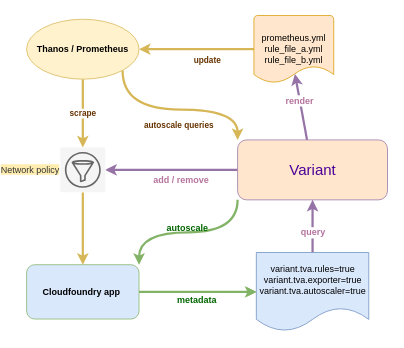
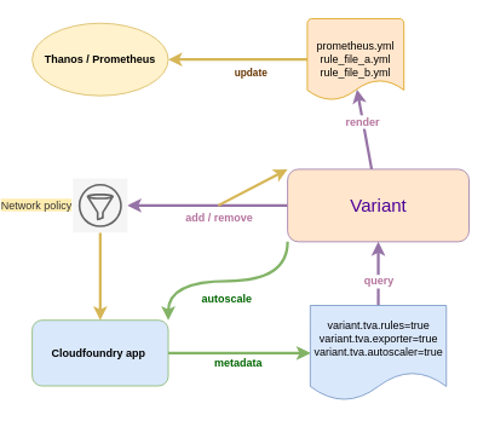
- <mxCell id="8" style="edgeStyle=orthogonalEdgeStyle;curved=1;orthogonalLoop=1;jettySize=auto;html=1;exitX=0;exitY=0;exitDx=0;exitDy=0;entryX=1;entryY=1;entryDx=0;entryDy=0;fontSize=20;fontColor=#4C0099;strokeWidth=3;fillColor=#fff2cc;strokeColor=#d6b656;endArrow=none;endFill=0;startArrow=classic;startFill=1;" edge="1" parent="1" source="9" target="3"><mxGeometry relative="1" as="geometry" /></mxCell>
+ <mxCell id="8" style="edgeStyle=orthogonalEdgeStyle;curved=1;orthogonalLoop=1;jettySize=auto;html=1;exitX=0;exitY=0;exitDx=0;exitDy=0;fontSize=20;fontColor=#4C0099;strokeWidth=3;fillColor=#fff2cc;strokeColor=#d6b656;endArrow=none;endFill=0;startArrow=classic;startFill=1;" edge="1" parent="1" source="9" target="22"><mxGeometry relative="1" as="geometry" /></mxCell>
- <mxCell id="2" value="&lt;b&gt;&lt;font color=&quot;#663300&quot;&gt;scrape&lt;/font&gt;&lt;/b&gt;" style="edgeStyle=orthogonalEdgeStyle;curved=1;orthogonalLoop=1;jettySize=auto;html=1;strokeWidth=3;fillColor=#fff2cc;strokeColor=#d6b656;noEdgeStyle=1;" parent="1" source="3" target="21" edge="1"><mxGeometry relative="1" as="geometry" /></mxCell>
- <mxCell id="24" value="&lt;div style=&quot;text-align: center&quot;&gt;&lt;span style=&quot;font-size: 11px ; background-color: rgb(255 , 255 , 255)&quot;&gt;&lt;font face=&quot;helvetica&quot;&gt;&lt;b&gt;autoscale queries&lt;/b&gt;&lt;/font&gt;&lt;/span&gt;&lt;/div&gt;" style="text;whiteSpace=wrap;html=1;fontSize=20;fontColor=#663300;" vertex="1" parent="1"><mxGeometry x="175" y="145" width="100" height="19" as="geometry" /></mxCell>
- <mxCell id="23" value="&lt;b style=&quot;color: rgb(0 , 0 , 0) ; font-family: &amp;#34;helvetica&amp;#34; ; font-size: 11px ; font-style: normal ; letter-spacing: normal ; text-align: center ; text-indent: 0px ; text-transform: none ; word-spacing: 0px&quot;&gt;&lt;font color=&quot;#006600&quot; style=&quot;font-size: 12px&quot;&gt;autoscale&lt;/font&gt;&lt;/b&gt;" style="text;whiteSpace=wrap;html=1;" vertex="1" parent="1"><mxGeometry x="205" y="290" width="80" height="30" as="geometry" /></mxCell>
+ <mxCell id="23" value="&lt;b style=&quot;color: rgb(0 , 0 , 0) ; font-family: &amp;#34;helvetica&amp;#34; ; font-size: 11px ; font-style: normal ; letter-spacing: normal ; text-align: center ; text-indent: 0px ; text-transform: none ; word-spacing: 0px&quot;&gt;&lt;font color=&quot;#006600&quot; style=&quot;font-size: 12px&quot;&gt;autoscale&lt;/font&gt;&lt;/b&gt;" style="text;whiteSpace=wrap;html=1;" vertex="1" parent="1"><mxGeometry x="205" y="315" width="80" height="30" as="geometry" /></mxCell>
